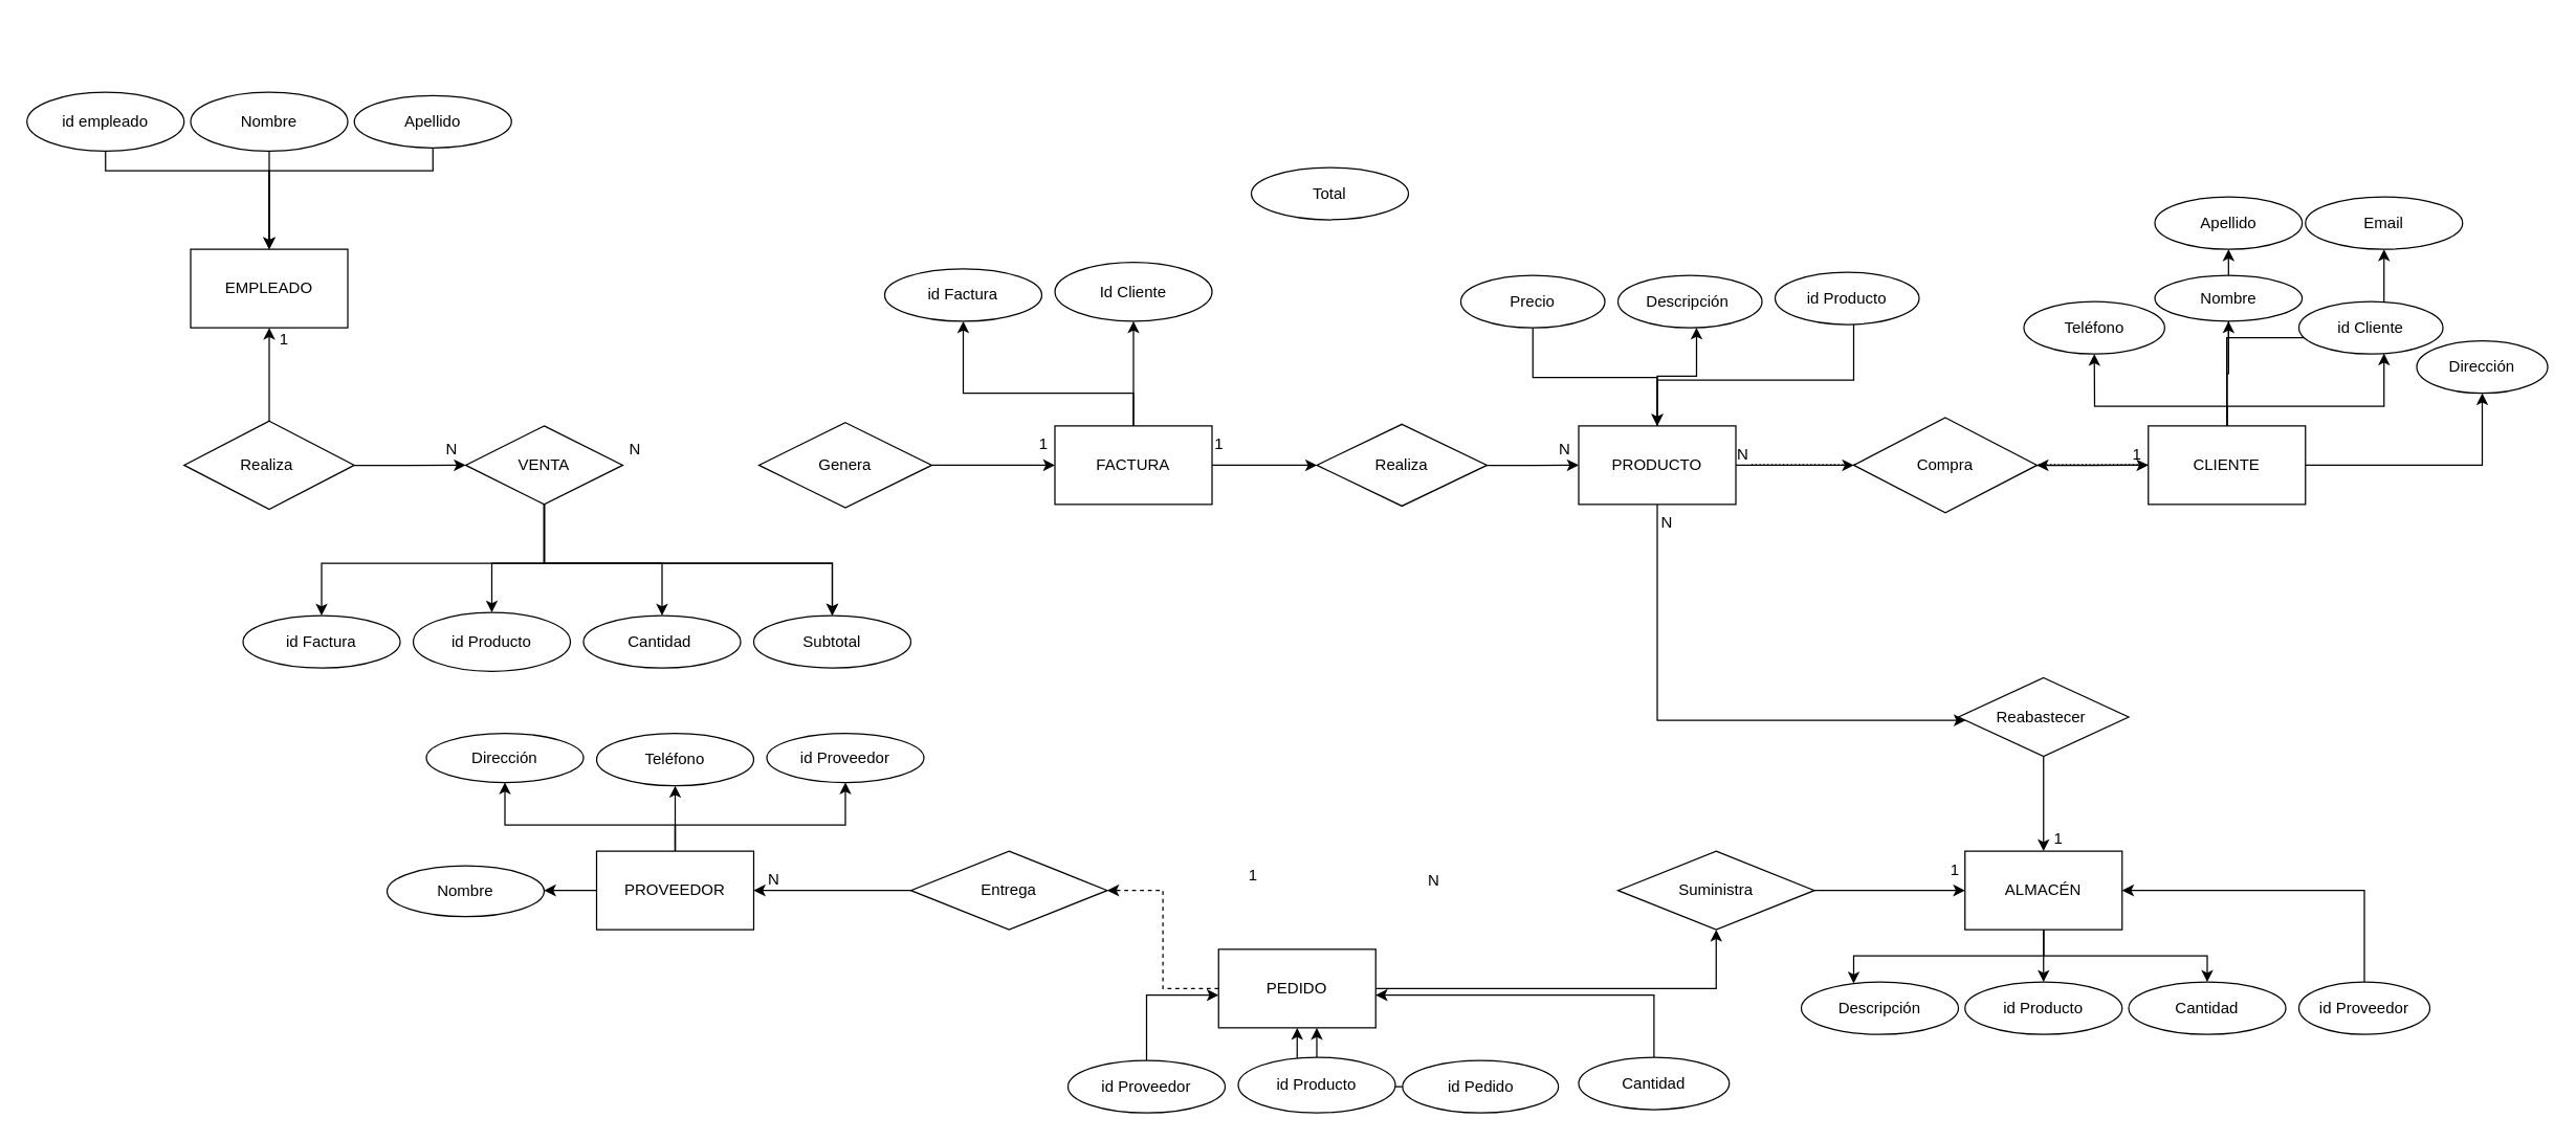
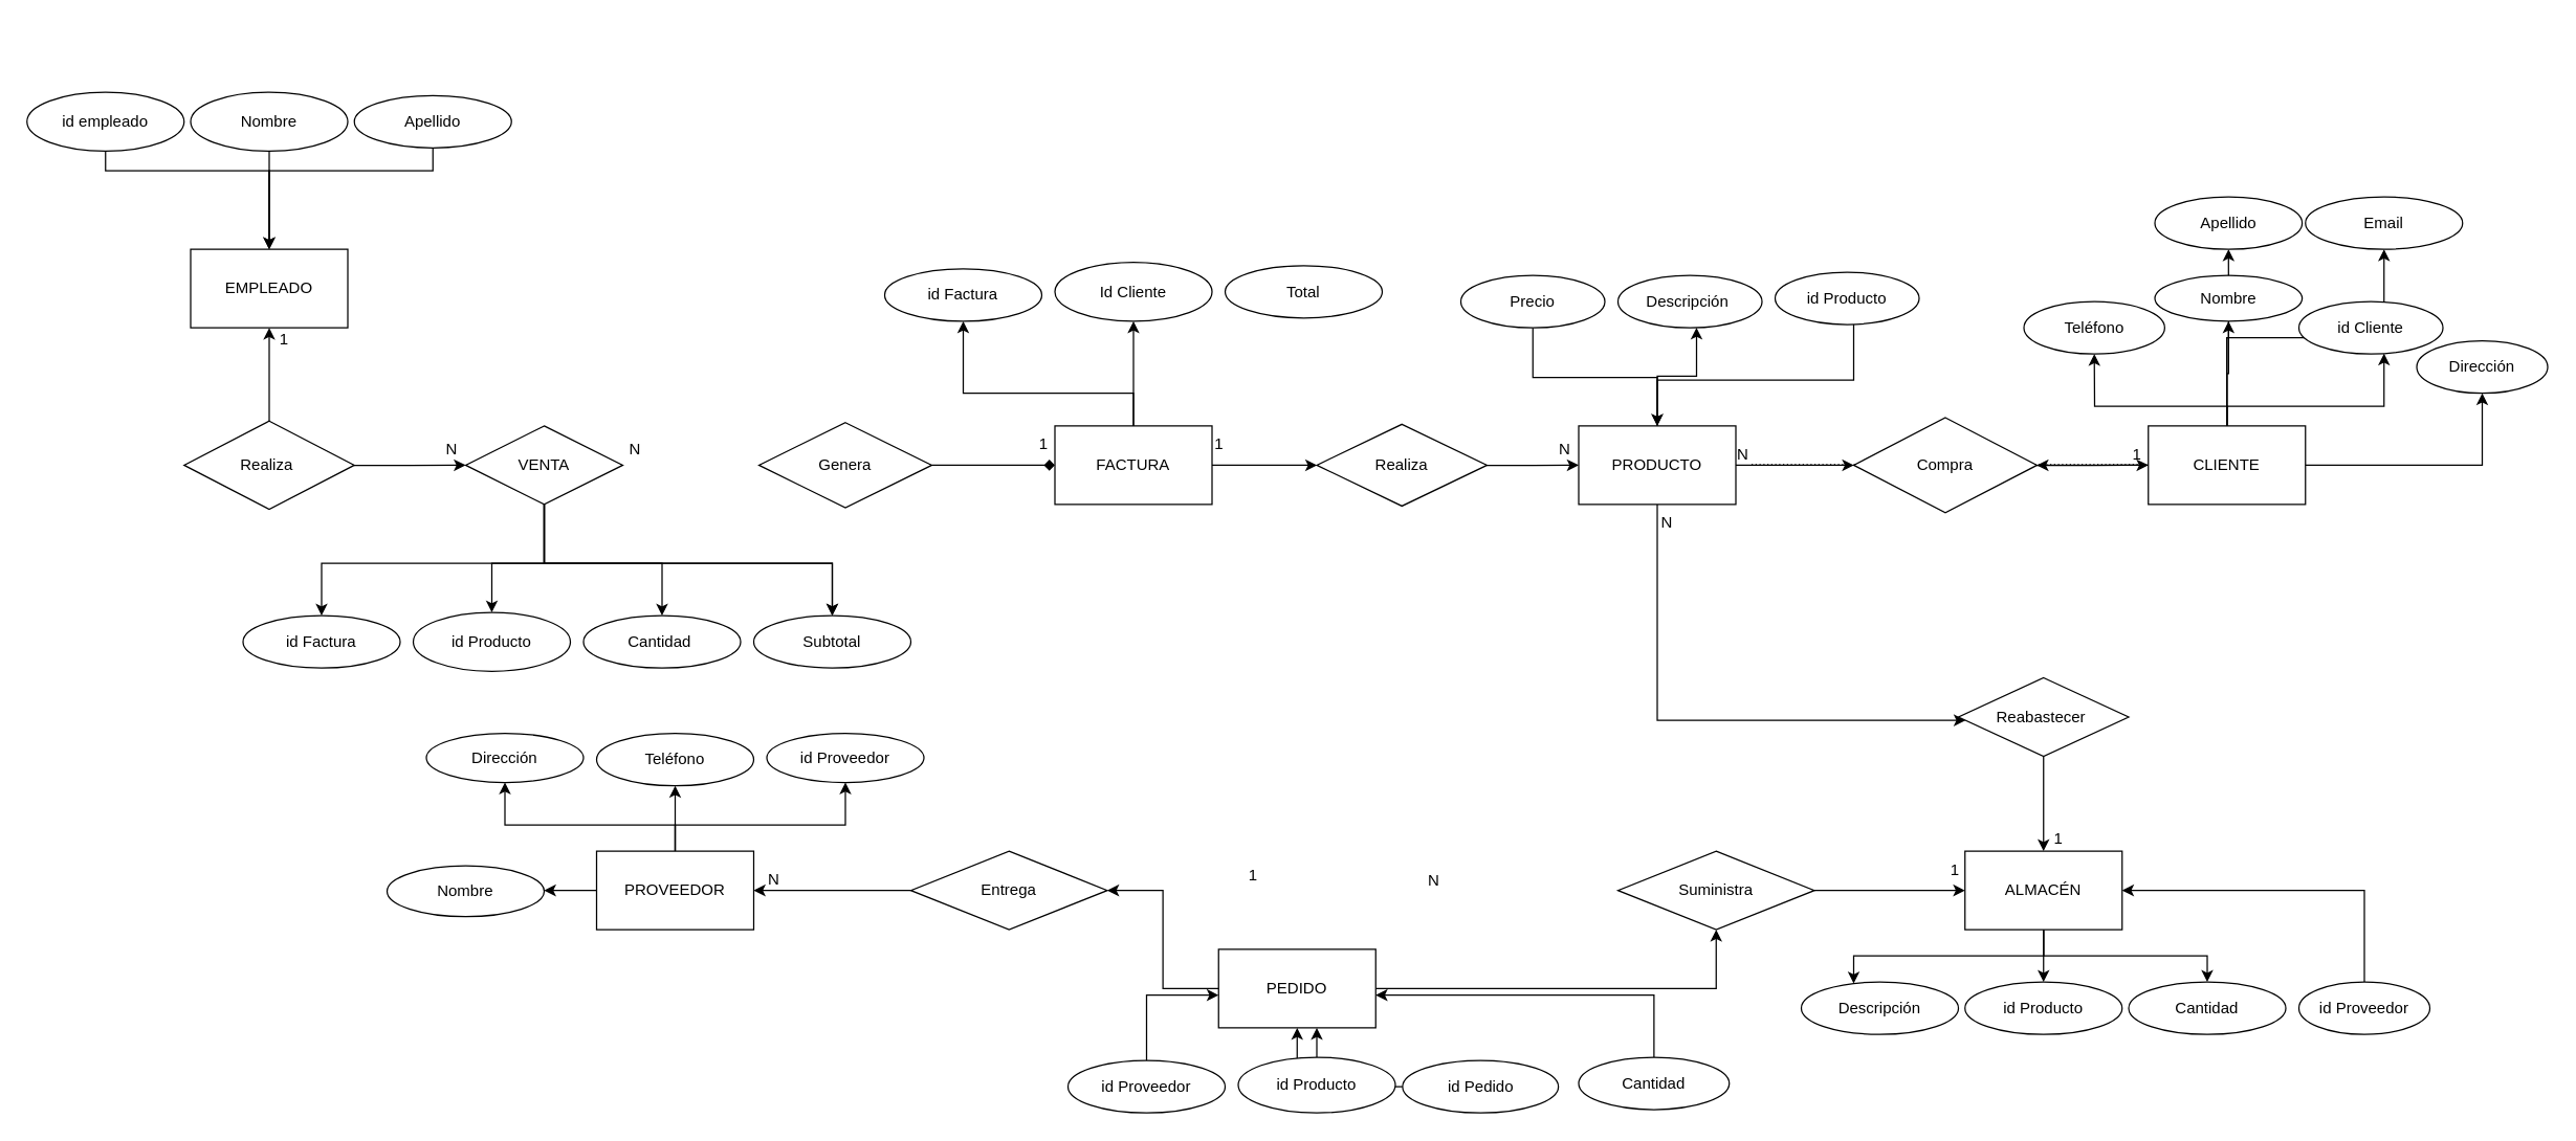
- <mxCell id="106" value="Total" style="ellipse;whiteSpace=wrap;html=1;rounded=0;" vertex="1" parent="1"><mxGeometry x="955" y="127.5" width="120" height="40" as="geometry" /></mxCell>
+ <mxCell id="106" value="Total" style="ellipse;whiteSpace=wrap;html=1;rounded=0;" vertex="1" parent="1"><mxGeometry x="935" y="202.5" width="120" height="40" as="geometry" /></mxCell>
- <mxCell id="87" value="" style="edgeStyle=orthogonalEdgeStyle;rounded=0;orthogonalLoop=1;jettySize=auto;html=1;" edge="1" parent="1" source="88" target="92"><mxGeometry relative="1" as="geometry" /></mxCell>
+ <mxCell id="87" value="" style="edgeStyle=orthogonalEdgeStyle;rounded=0;orthogonalLoop=1;jettySize=auto;html=1;endArrow=diamond;" edge="1" parent="1" source="88" target="92"><mxGeometry relative="1" as="geometry" /></mxCell>
- <mxCell id="60" value="" style="edgeStyle=orthogonalEdgeStyle;rounded=0;orthogonalLoop=1;jettySize=auto;html=1;entryX=1;entryY=0.5;entryDx=0;entryDy=0;dashed=1;" edge="1" parent="1" source="62" target="64"><mxGeometry relative="1" as="geometry" /></mxCell>
+ <mxCell id="60" value="" style="edgeStyle=orthogonalEdgeStyle;rounded=0;orthogonalLoop=1;jettySize=auto;html=1;entryX=1;entryY=0.5;entryDx=0;entryDy=0;" edge="1" parent="1" source="62" target="64"><mxGeometry relative="1" as="geometry" /></mxCell>
